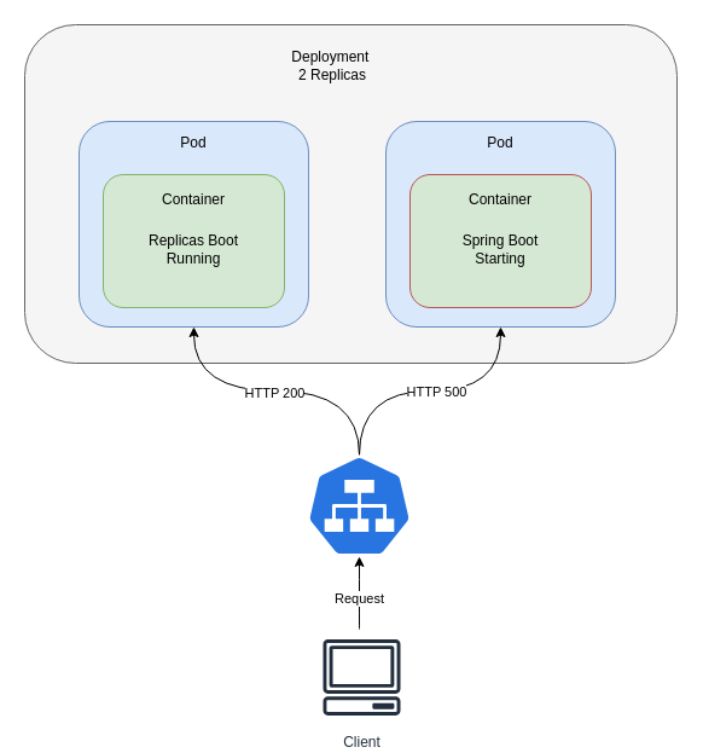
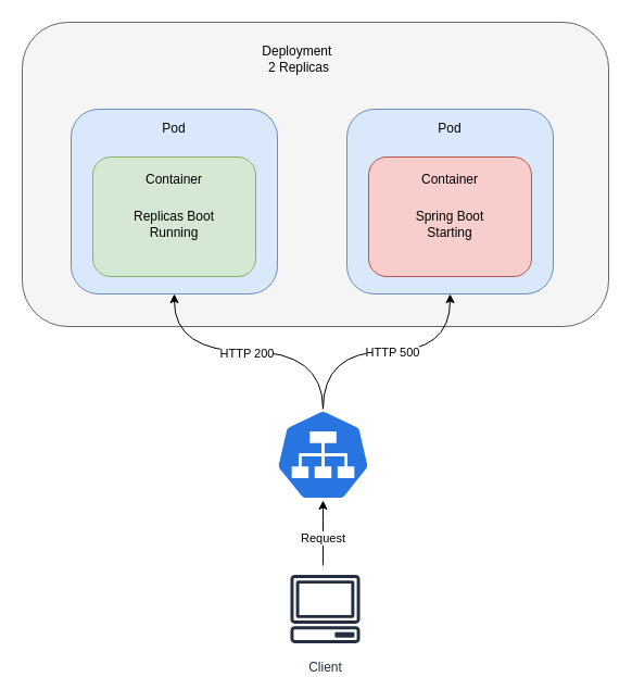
- <mxCell id="10" value="&lt;br&gt;Spring Boot&lt;br&gt;Starting" style="rounded=1;whiteSpace=wrap;html=1;fillColor=#d5e8d4;strokeColor=#b85450;" parent="1" vertex="1"><mxGeometry x="339" y="144" width="150" height="110" as="geometry" /></mxCell>
+ <mxCell id="10" value="&lt;br&gt;Spring Boot&lt;br&gt;Starting" style="rounded=1;whiteSpace=wrap;html=1;fillColor=#f8cecc;strokeColor=#b85450;" parent="1" vertex="1"><mxGeometry x="339" y="144" width="150" height="110" as="geometry" /></mxCell>
